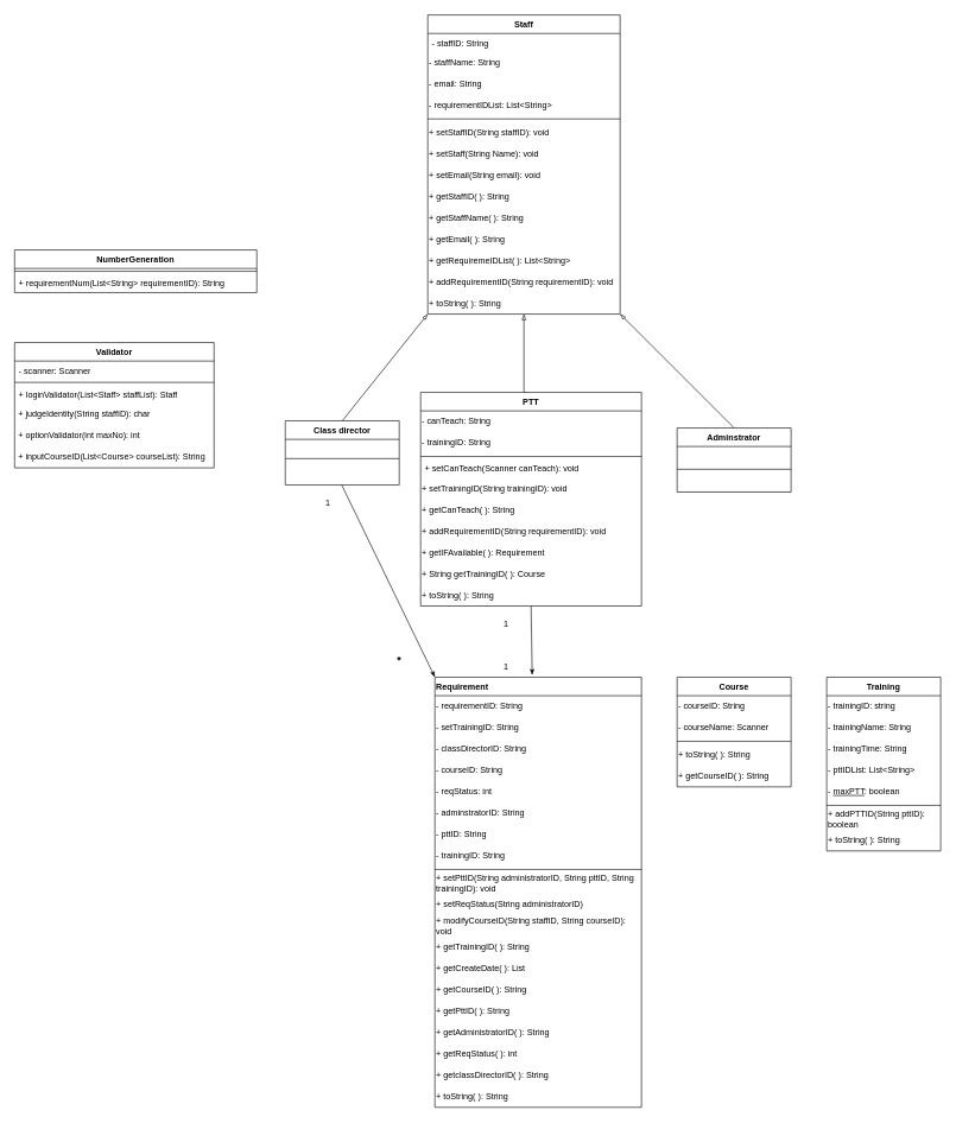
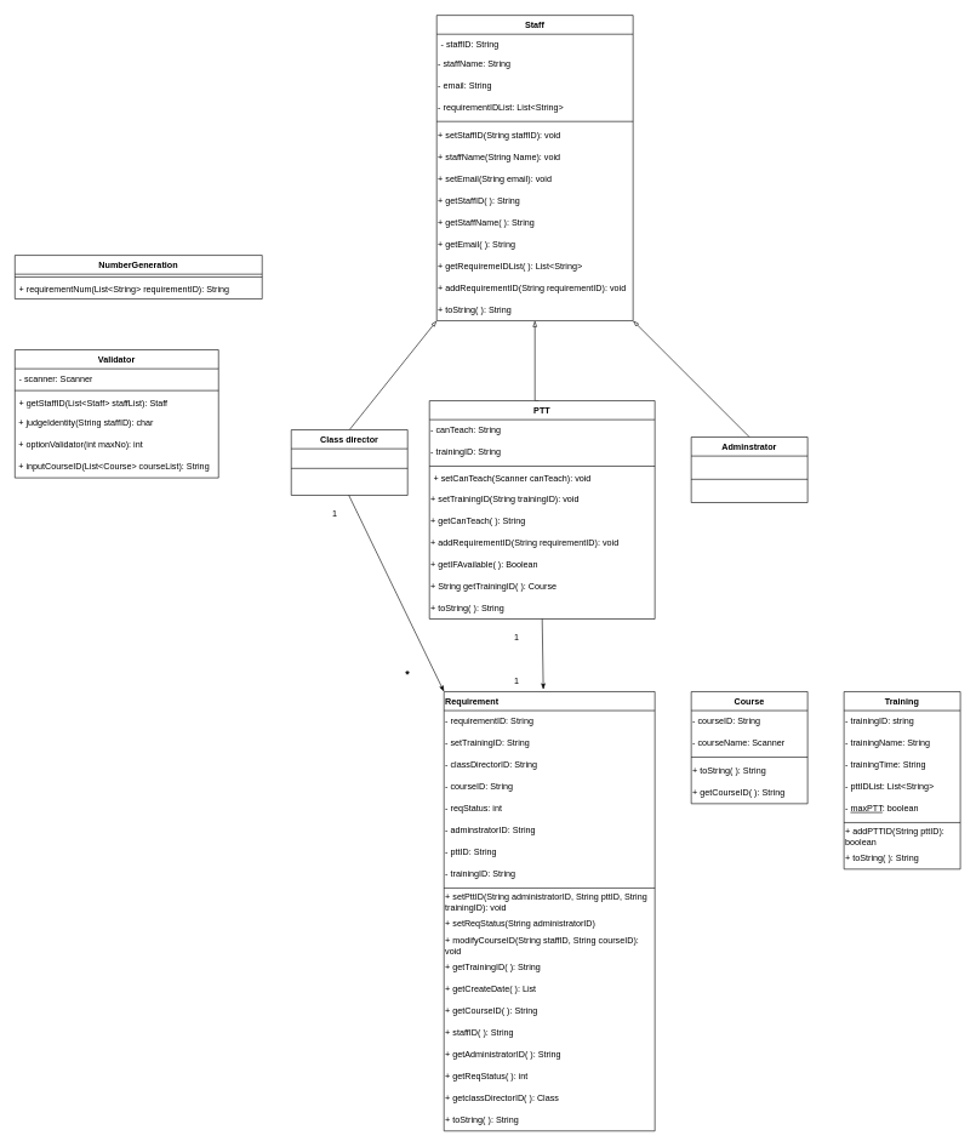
- <mxCell id="9" value="+ setStaff(String Name): void" style="text;html=1;strokeColor=none;fillColor=none;align=left;verticalAlign=middle;whiteSpace=wrap;rounded=0;" parent="2" vertex="1"><mxGeometry y="180" width="270" height="30" as="geometry" /></mxCell>
+ <mxCell id="9" value="+ staffName(String Name): void" style="text;html=1;strokeColor=none;fillColor=none;align=left;verticalAlign=middle;whiteSpace=wrap;rounded=0;" parent="2" vertex="1"><mxGeometry y="180" width="270" height="30" as="geometry" /></mxCell>
- <mxCell id="83" value="+ loginValidator(List&amp;lt;Staff&amp;gt; staffList): Staff" style="text;strokeColor=none;fillColor=none;align=left;verticalAlign=top;spacingLeft=4;spacingRight=4;overflow=hidden;rotatable=0;points=[[0,0.5],[1,0.5]];portConstraint=eastwest;whiteSpace=wrap;html=1;" vertex="1" parent="80"><mxGeometry y="60" width="280" height="26" as="geometry" /></mxCell>
+ <mxCell id="83" value="+ getStaffID(List&amp;lt;Staff&amp;gt; staffList): Staff" style="text;strokeColor=none;fillColor=none;align=left;verticalAlign=top;spacingLeft=4;spacingRight=4;overflow=hidden;rotatable=0;points=[[0,0.5],[1,0.5]];portConstraint=eastwest;whiteSpace=wrap;html=1;" vertex="1" parent="80"><mxGeometry y="60" width="280" height="26" as="geometry" /></mxCell>
- <mxCell id="59" value="+ getIFAvailable( ): Requirement" style="text;html=1;strokeColor=none;fillColor=none;align=left;verticalAlign=middle;whiteSpace=wrap;rounded=0;" parent="51" vertex="1"><mxGeometry y="210" width="310" height="30" as="geometry" /></mxCell>
+ <mxCell id="59" value="+ getIFAvailable( ): Boolean" style="text;html=1;strokeColor=none;fillColor=none;align=left;verticalAlign=middle;whiteSpace=wrap;rounded=0;" parent="51" vertex="1"><mxGeometry y="210" width="310" height="30" as="geometry" /></mxCell>
- <mxCell id="40" value="+ getPttID( ): String" style="text;html=1;strokeColor=none;fillColor=none;align=left;verticalAlign=middle;whiteSpace=wrap;rounded=0;" parent="24" vertex="1"><mxGeometry y="454" width="290" height="30" as="geometry" /></mxCell>
+ <mxCell id="40" value="+ staffID( ): String" style="text;html=1;strokeColor=none;fillColor=none;align=left;verticalAlign=middle;whiteSpace=wrap;rounded=0;" parent="24" vertex="1"><mxGeometry y="454" width="290" height="30" as="geometry" /></mxCell>
- <mxCell id="43" value="+ getclassDirectorID( ): String" style="text;html=1;strokeColor=none;fillColor=none;align=left;verticalAlign=middle;whiteSpace=wrap;rounded=0;" parent="24" vertex="1"><mxGeometry y="544" width="290" height="30" as="geometry" /></mxCell>
+ <mxCell id="43" value="+ getclassDirectorID( ): Class" style="text;html=1;strokeColor=none;fillColor=none;align=left;verticalAlign=middle;whiteSpace=wrap;rounded=0;" parent="24" vertex="1"><mxGeometry y="544" width="290" height="30" as="geometry" /></mxCell>
